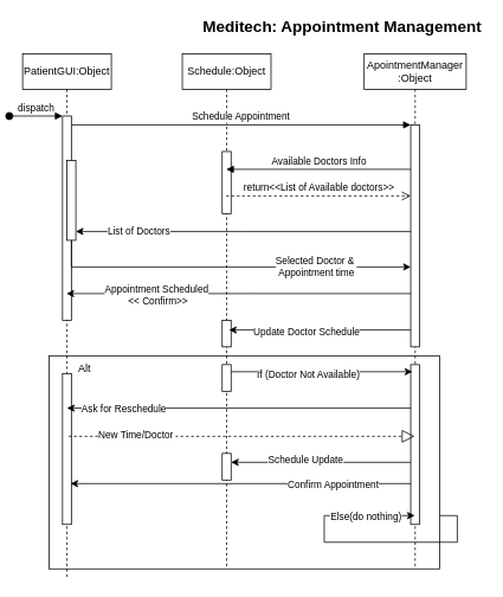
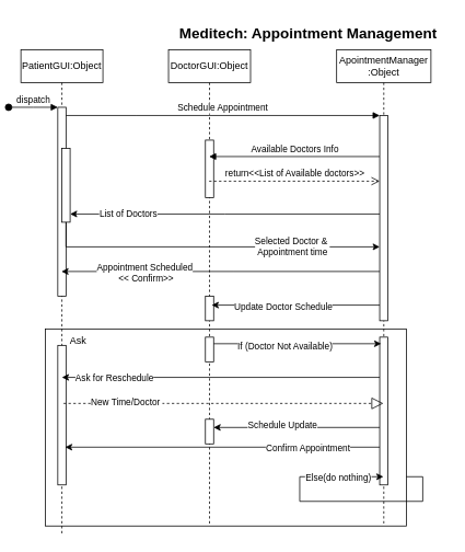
- <mxCell id="15" value="&lt;font style=&quot;font-size: 18px;&quot;&gt;&lt;b&gt;Meditech: Appointment Management&lt;/b&gt;&lt;/font&gt;" style="text;html=1;align=center;verticalAlign=middle;resizable=0;points=[];autosize=1;strokeColor=none;fillColor=none;" vertex="1" parent="1"><mxGeometry x="210" y="10" width="340" height="40" as="geometry" /></mxCell>
+ <mxCell id="15" value="&lt;font style=&quot;font-size: 18px;&quot;&gt;&lt;b&gt;Meditech: Appointment Management&lt;/b&gt;&lt;/font&gt;" style="text;html=1;align=center;verticalAlign=middle;resizable=0;points=[];autosize=1;strokeColor=none;fillColor=none;" vertex="1" parent="1"><mxGeometry x="200" width="340" height="40" as="geometry" y="20" /></mxCell>
- <mxCell id="8" value="Schedule:Object" style="shape=umlLifeline;perimeter=lifelinePerimeter;whiteSpace=wrap;html=1;container=0;dropTarget=0;collapsible=0;recursiveResize=0;outlineConnect=0;portConstraint=eastwest;newEdgeStyle={&quot;edgeStyle&quot;:&quot;elbowEdgeStyle&quot;,&quot;elbow&quot;:&quot;vertical&quot;,&quot;curved&quot;:0,&quot;rounded&quot;:0};" parent="1" vertex="1"><mxGeometry x="200" y="60" width="100" height="580" as="geometry" /></mxCell>
+ <mxCell id="8" value="DoctorGUI:Object" style="shape=umlLifeline;perimeter=lifelinePerimeter;whiteSpace=wrap;html=1;container=0;dropTarget=0;collapsible=0;recursiveResize=0;outlineConnect=0;portConstraint=eastwest;newEdgeStyle={&quot;edgeStyle&quot;:&quot;elbowEdgeStyle&quot;,&quot;elbow&quot;:&quot;vertical&quot;,&quot;curved&quot;:0,&quot;rounded&quot;:0};" parent="1" vertex="1"><mxGeometry x="200" y="60" width="100" height="580" as="geometry" /></mxCell>
- <mxCell id="28" value="Alt" style="text;html=1;align=center;verticalAlign=middle;whiteSpace=wrap;rounded=0;" vertex="1" parent="1"><mxGeometry x="60" y="400" width="60" height="30" as="geometry" /></mxCell>
+ <mxCell id="28" value="Ask" style="text;html=1;align=center;verticalAlign=middle;whiteSpace=wrap;rounded=0;" vertex="1" parent="1"><mxGeometry x="60" y="400" width="60" height="30" as="geometry" /></mxCell>
